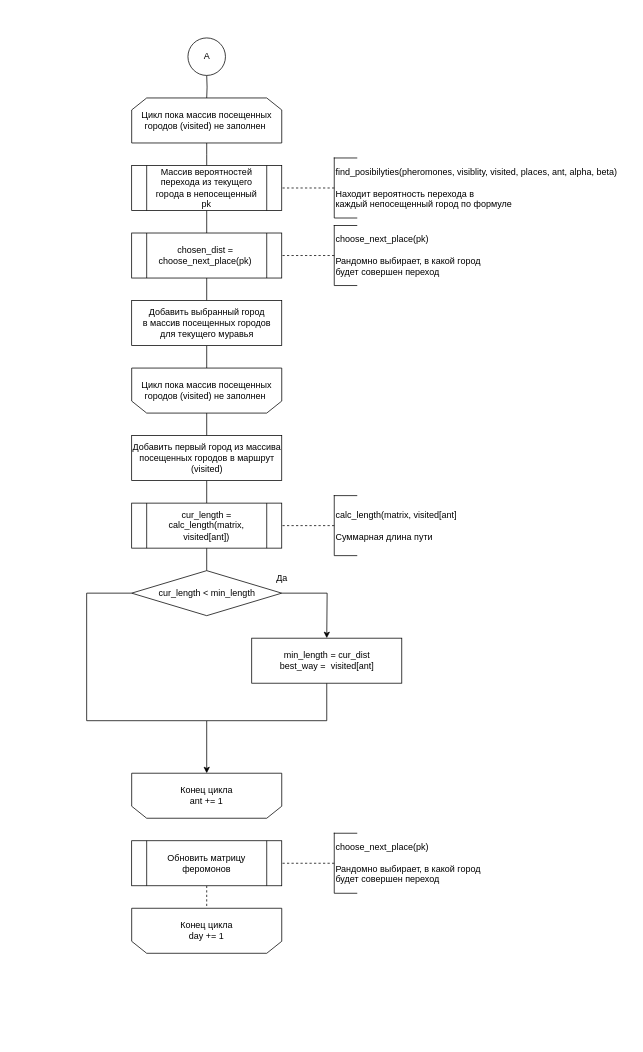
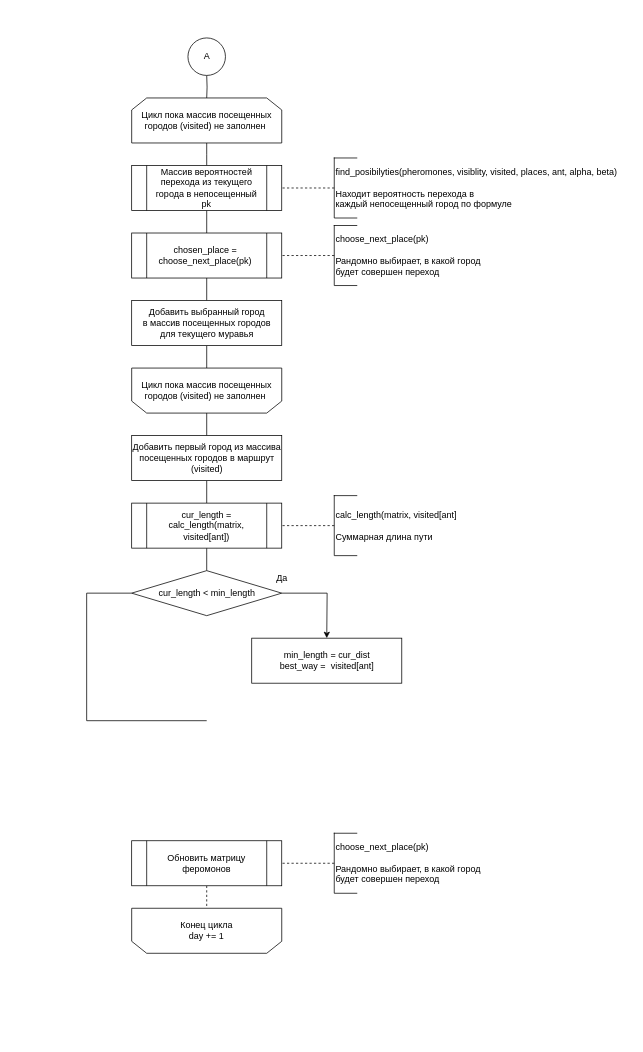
- <mxCell id="10" value="chosen_dist =&amp;nbsp;&lt;br&gt;&lt;span style=&quot;text-align: left&quot;&gt;choose_next_place(pk)&lt;/span&gt;&amp;nbsp;" style="shape=process;whiteSpace=wrap;html=1;backgroundOutline=1;" parent="1" vertex="1"><mxGeometry x="175" y="310" width="200" height="60" as="geometry" /></mxCell>
+ <mxCell id="10" value="chosen_place =&amp;nbsp;&lt;br&gt;&lt;span style=&quot;text-align: left&quot;&gt;choose_next_place(pk)&lt;/span&gt;&amp;nbsp;" style="shape=process;whiteSpace=wrap;html=1;backgroundOutline=1;" parent="1" vertex="1"><mxGeometry x="175" y="310" width="200" height="60" as="geometry" /></mxCell>
- <mxCell id="26" style="edgeStyle=orthogonalEdgeStyle;rounded=0;html=1;exitX=0.5;exitY=1;exitDx=0;exitDy=0;endArrow=classic;endFill=1;entryX=0.5;entryY=1;entryDx=0;entryDy=0;" parent="1" source="27" target="21" edge="1"><mxGeometry relative="1" as="geometry"><mxPoint x="275" y="960" as="targetPoint" /><Array as="points"><mxPoint x="435" y="960" /><mxPoint x="275" y="960" /></Array></mxGeometry></mxCell>
- <mxCell id="21" value="Конец цикла&lt;br&gt;ant += 1" style="shape=loopLimit;whiteSpace=wrap;html=1;strokeWidth=1;direction=west;" parent="1" vertex="1"><mxGeometry x="175" y="1030" width="200" height="60" as="geometry" /></mxCell>
